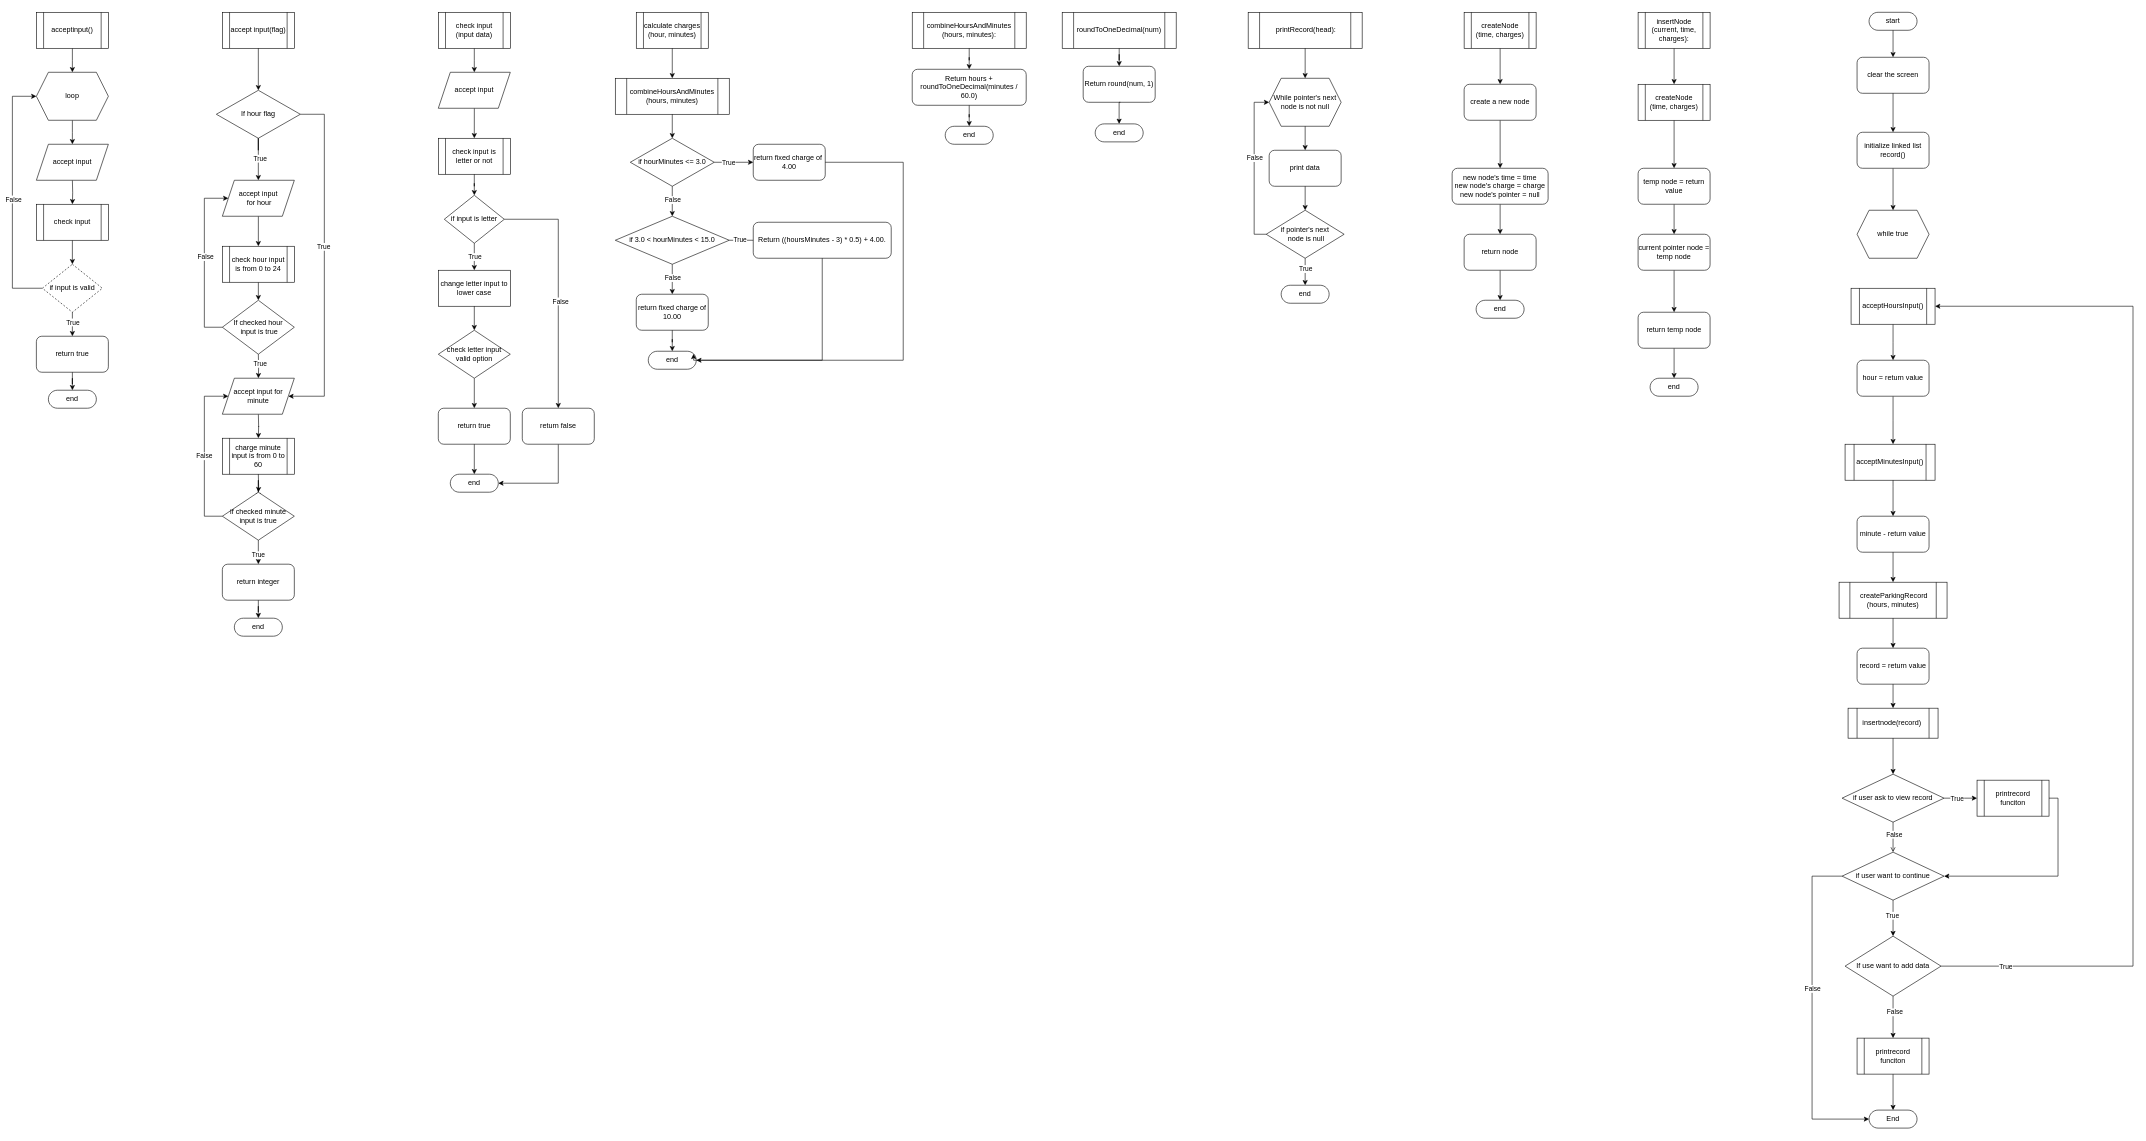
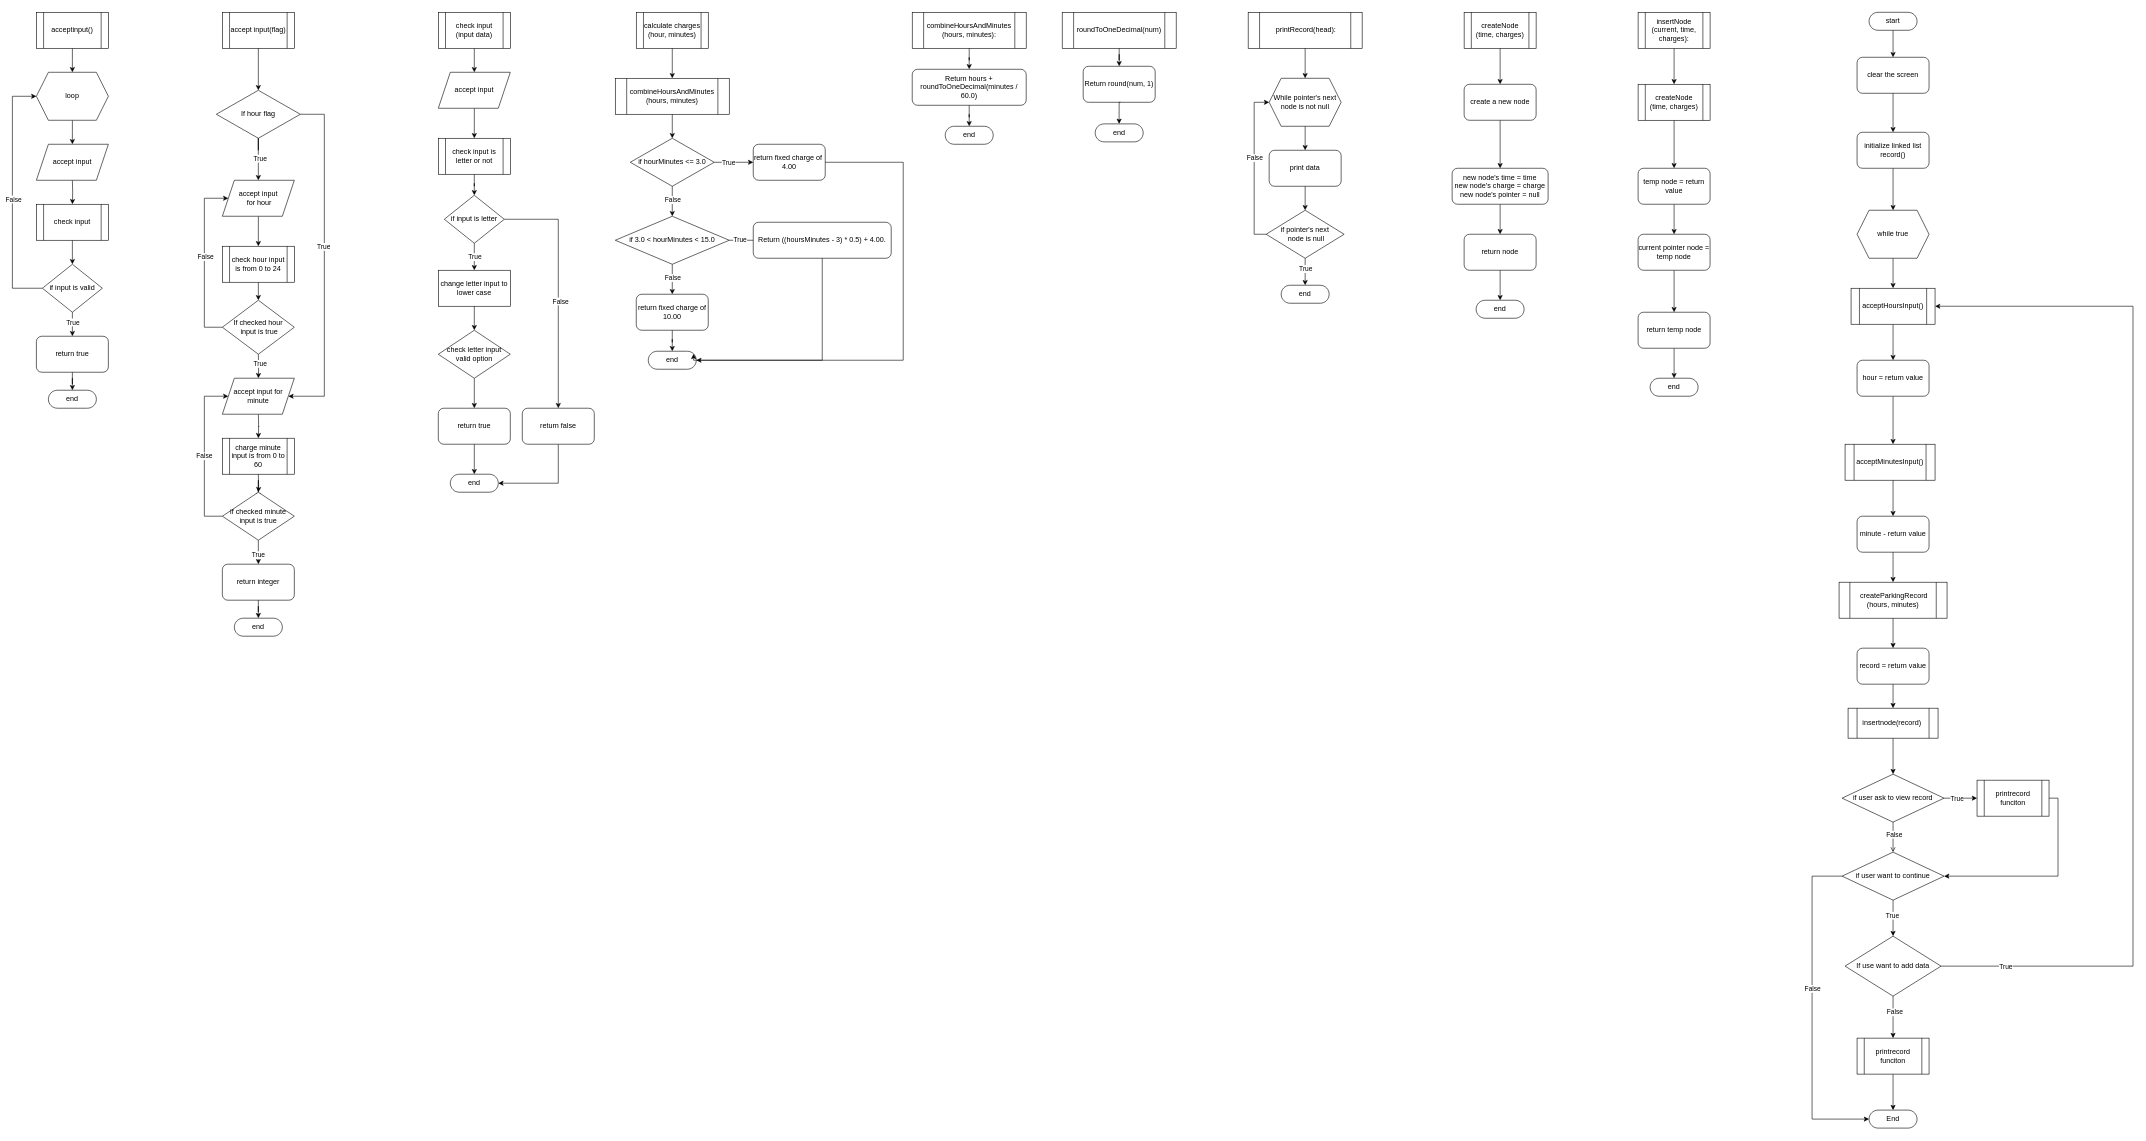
+ <mxCell id="35" value="" style="edgeStyle=orthogonalEdgeStyle;rounded=0;orthogonalLoop=1;jettySize=auto;html=1;" parent="28" source="32" target="34" edge="1"><mxGeometry relative="1" as="geometry" /></mxCell>
- <mxCell id="152" value="if input is valid" style="rhombus;whiteSpace=wrap;html=1;dashed=1;" parent="145" vertex="1"><mxGeometry x="50" y="420" width="100" height="80" as="geometry" /></mxCell>
+ <mxCell id="152" value="if input is valid" style="rhombus;whiteSpace=wrap;html=1;" parent="145" vertex="1"><mxGeometry x="50" y="420" width="100" height="80" as="geometry" /></mxCell>
